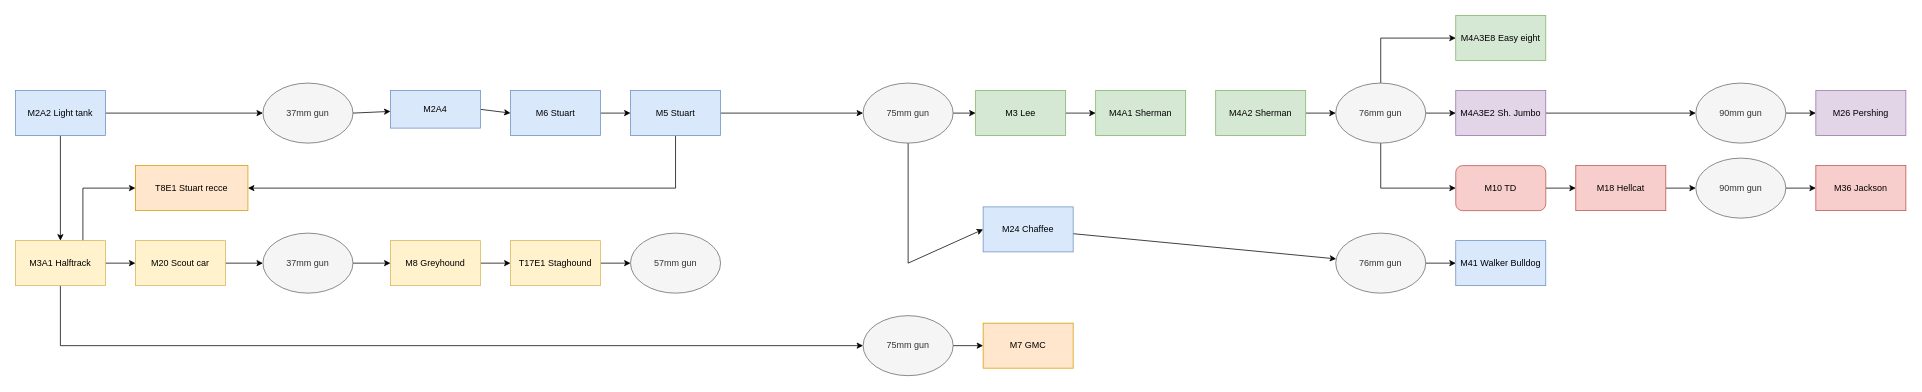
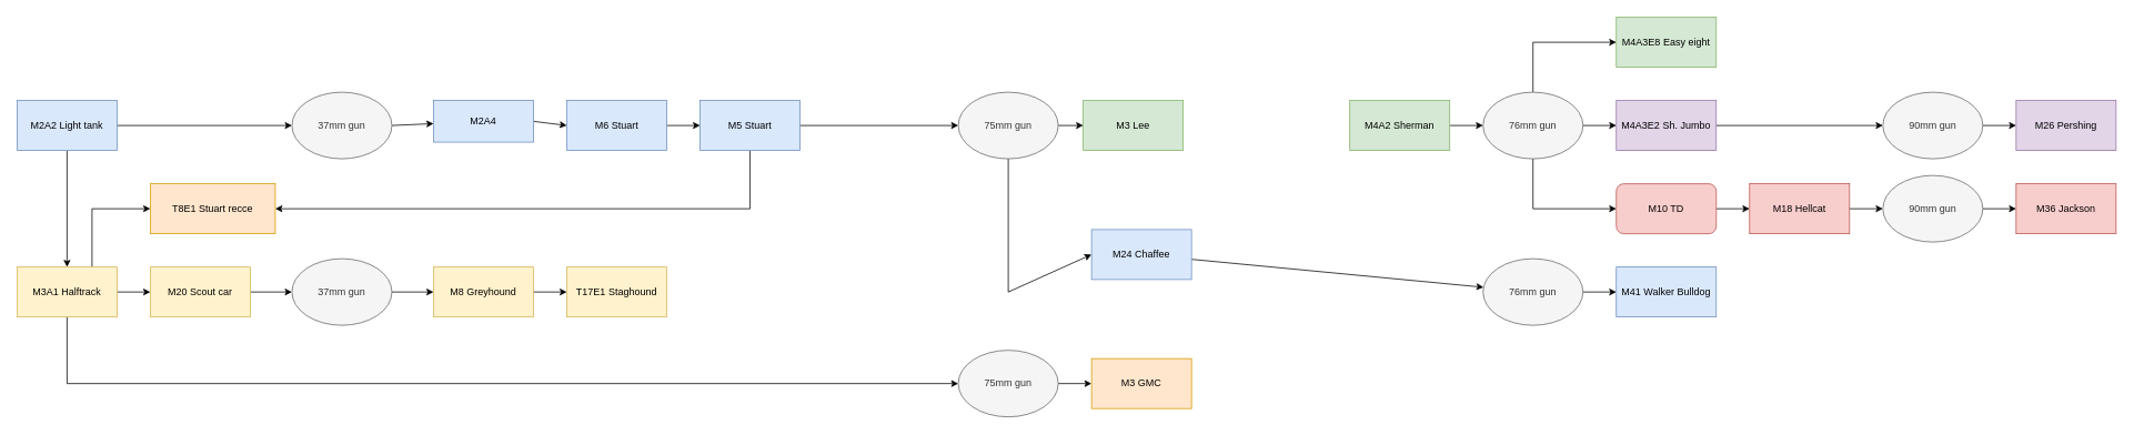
- <mxCell id="30" style="edgeStyle=none;rounded=0;orthogonalLoop=1;jettySize=auto;html=1;exitX=1;exitY=0.5;exitDx=0;exitDy=0;entryX=0;entryY=0.5;entryDx=0;entryDy=0;" edge="1" parent="1" source="31" target="37"><mxGeometry relative="1" as="geometry" /></mxCell>
- <mxCell id="37" value="M4A1 Sherman" style="rounded=0;whiteSpace=wrap;html=1;fillColor=#d5e8d4;strokeColor=#82b366;" vertex="1" parent="1"><mxGeometry x="1460" y="120" width="120" height="60" as="geometry" /></mxCell>
- <mxCell id="19" style="edgeStyle=none;rounded=0;orthogonalLoop=1;jettySize=auto;html=1;exitX=1;exitY=0.5;exitDx=0;exitDy=0;entryX=0;entryY=0.5;entryDx=0;entryDy=0;" edge="1" parent="1" source="20" target="60"><mxGeometry relative="1" as="geometry" /></mxCell>
- <mxCell id="60" value="57mm gun" style="ellipse;whiteSpace=wrap;html=1;fillColor=#f5f5f5;strokeColor=#666666;fontColor=#333333;" vertex="1" parent="1"><mxGeometry x="840" y="310" width="120" height="80" as="geometry" /></mxCell>
- <mxCell id="23" value="M7 GMC" style="rounded=0;whiteSpace=wrap;html=1;fillColor=#ffe6cc;strokeColor=#d79b00;" vertex="1" parent="1"><mxGeometry x="1310" y="430" width="120" height="60" as="geometry" /></mxCell>
+ <mxCell id="23" value="M3 GMC" style="rounded=0;whiteSpace=wrap;html=1;fillColor=#ffe6cc;strokeColor=#d79b00;" vertex="1" parent="1"><mxGeometry x="1310" y="430" width="120" height="60" as="geometry" /></mxCell>
